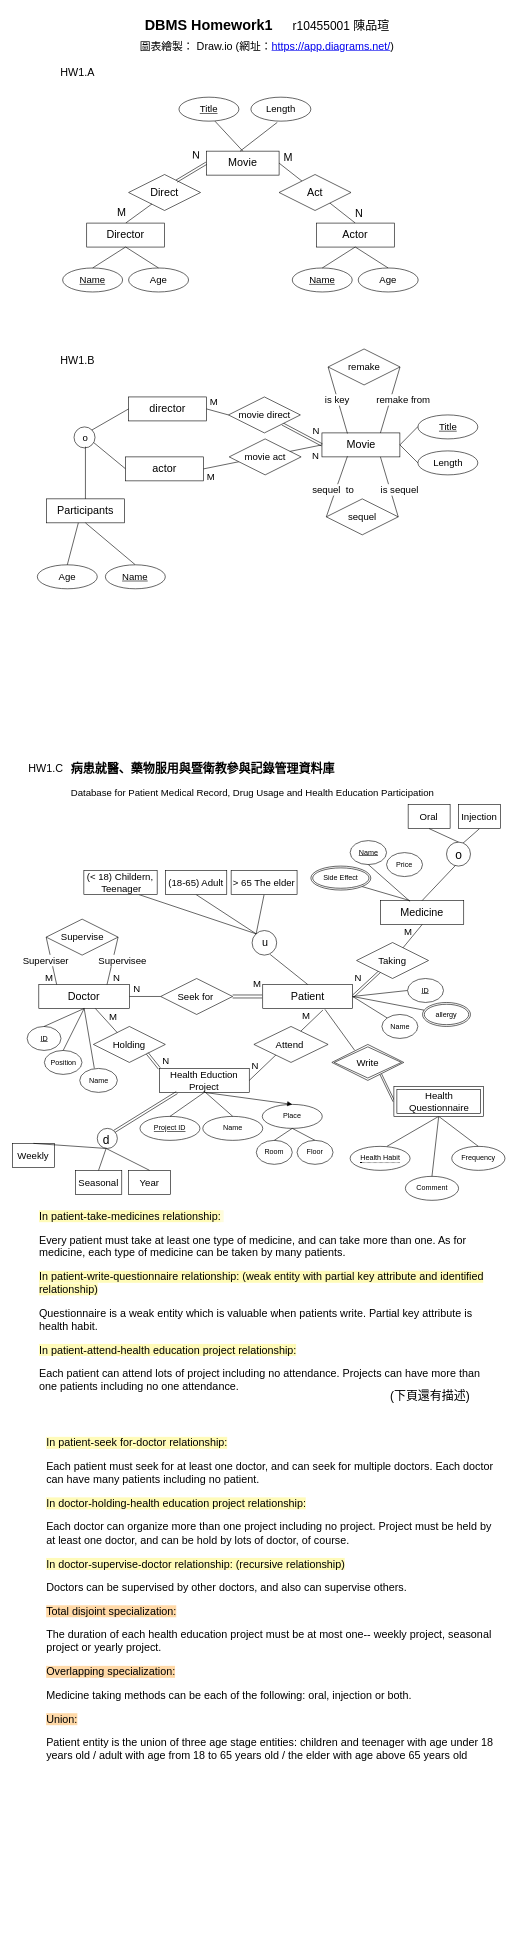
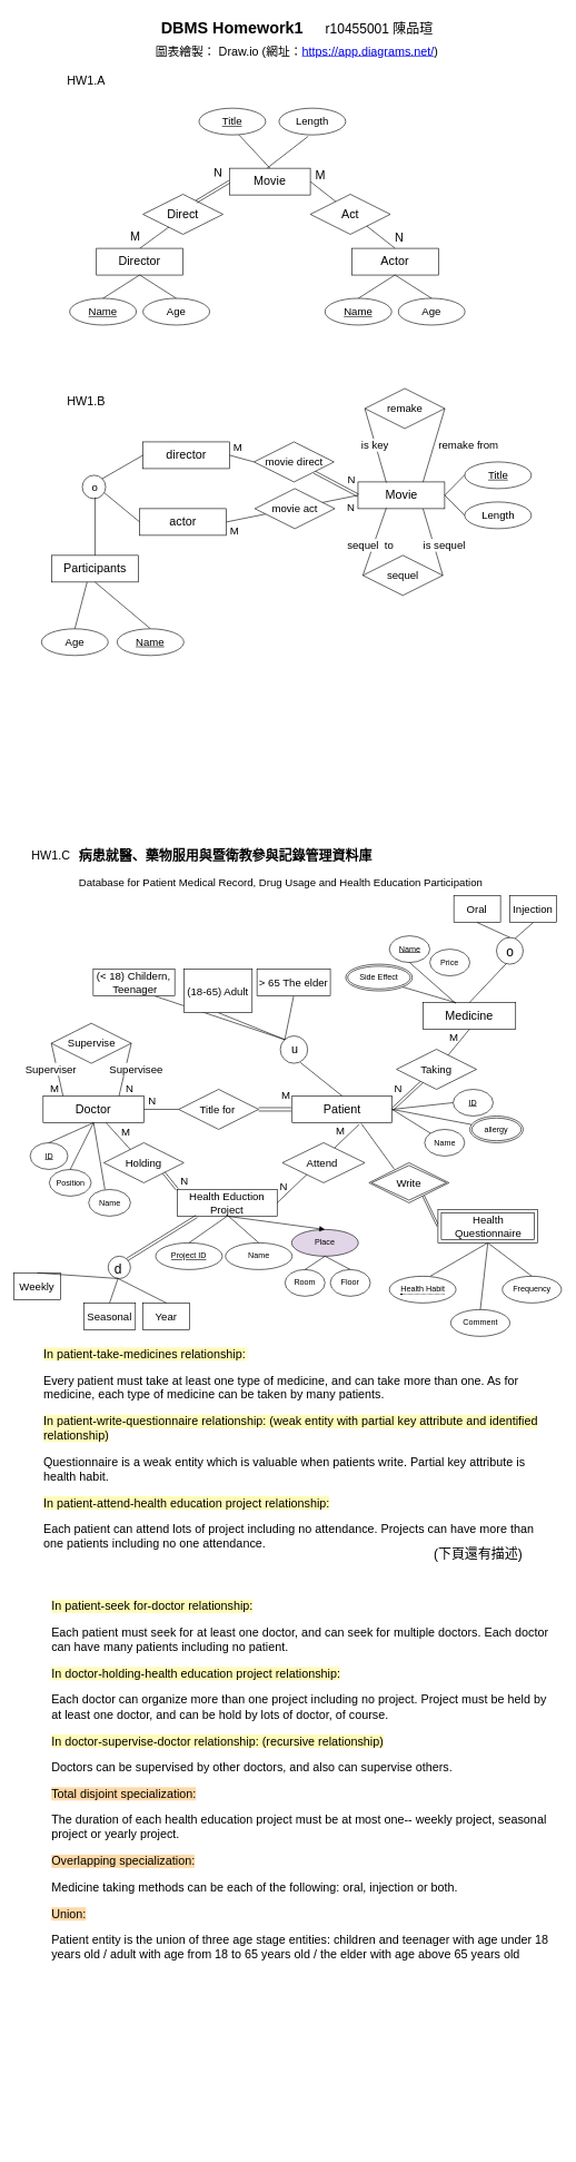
- <mxCell id="164" value="remake from" style="text;html=1;strokeColor=none;fillColor=none;align=center;verticalAlign=middle;whiteSpace=wrap;rounded=0;fontSize=16;labelBackgroundColor=default;" vertex="1" parent="1"><mxGeometry x="608.76" y="650" width="126.5" height="30" as="geometry" /></mxCell>
+ <mxCell id="164" value="remake from" style="text;html=1;strokeColor=none;fillColor=none;align=center;verticalAlign=middle;whiteSpace=wrap;rounded=0;fontSize=16;labelBackgroundColor=default;" vertex="1" parent="1"><mxGeometry x="638.76" y="650" width="126.5" height="30" as="geometry" /></mxCell>
- <mxCell id="131" value="(18-65) Adult" style="whiteSpace=wrap;html=1;align=center;fontSize=16;" parent="1" vertex="1"><mxGeometry x="275.25" y="1450" width="102.5" height="40" as="geometry" /></mxCell>
+ <mxCell id="131" value="(18-65) Adult" style="whiteSpace=wrap;html=1;align=center;fontSize=16;" parent="1" vertex="1"><mxGeometry x="275.25" y="1450" width="102.5" height="65" as="geometry" /></mxCell>
- <mxCell id="60" value="Seek for&amp;nbsp;" style="shape=rhombus;perimeter=rhombusPerimeter;whiteSpace=wrap;html=1;align=center;fontSize=16;" parent="1" vertex="1"><mxGeometry x="267.5" y="1630" width="120" height="60" as="geometry" /></mxCell>
+ <mxCell id="60" value="Title for&amp;nbsp;" style="shape=rhombus;perimeter=rhombusPerimeter;whiteSpace=wrap;html=1;align=center;fontSize=16;" parent="1" vertex="1"><mxGeometry x="267.5" y="1630" width="120" height="60" as="geometry" /></mxCell>
- <mxCell id="69" value="Place" style="ellipse;whiteSpace=wrap;html=1;align=center;" parent="1" vertex="1"><mxGeometry x="437" y="1840" width="100" height="40" as="geometry" /></mxCell>
+ <mxCell id="69" value="Place" style="ellipse;whiteSpace=wrap;html=1;align=center;fillColor=#e1d5e7;" parent="1" vertex="1"><mxGeometry x="437" y="1840" width="100" height="40" as="geometry" /></mxCell>
